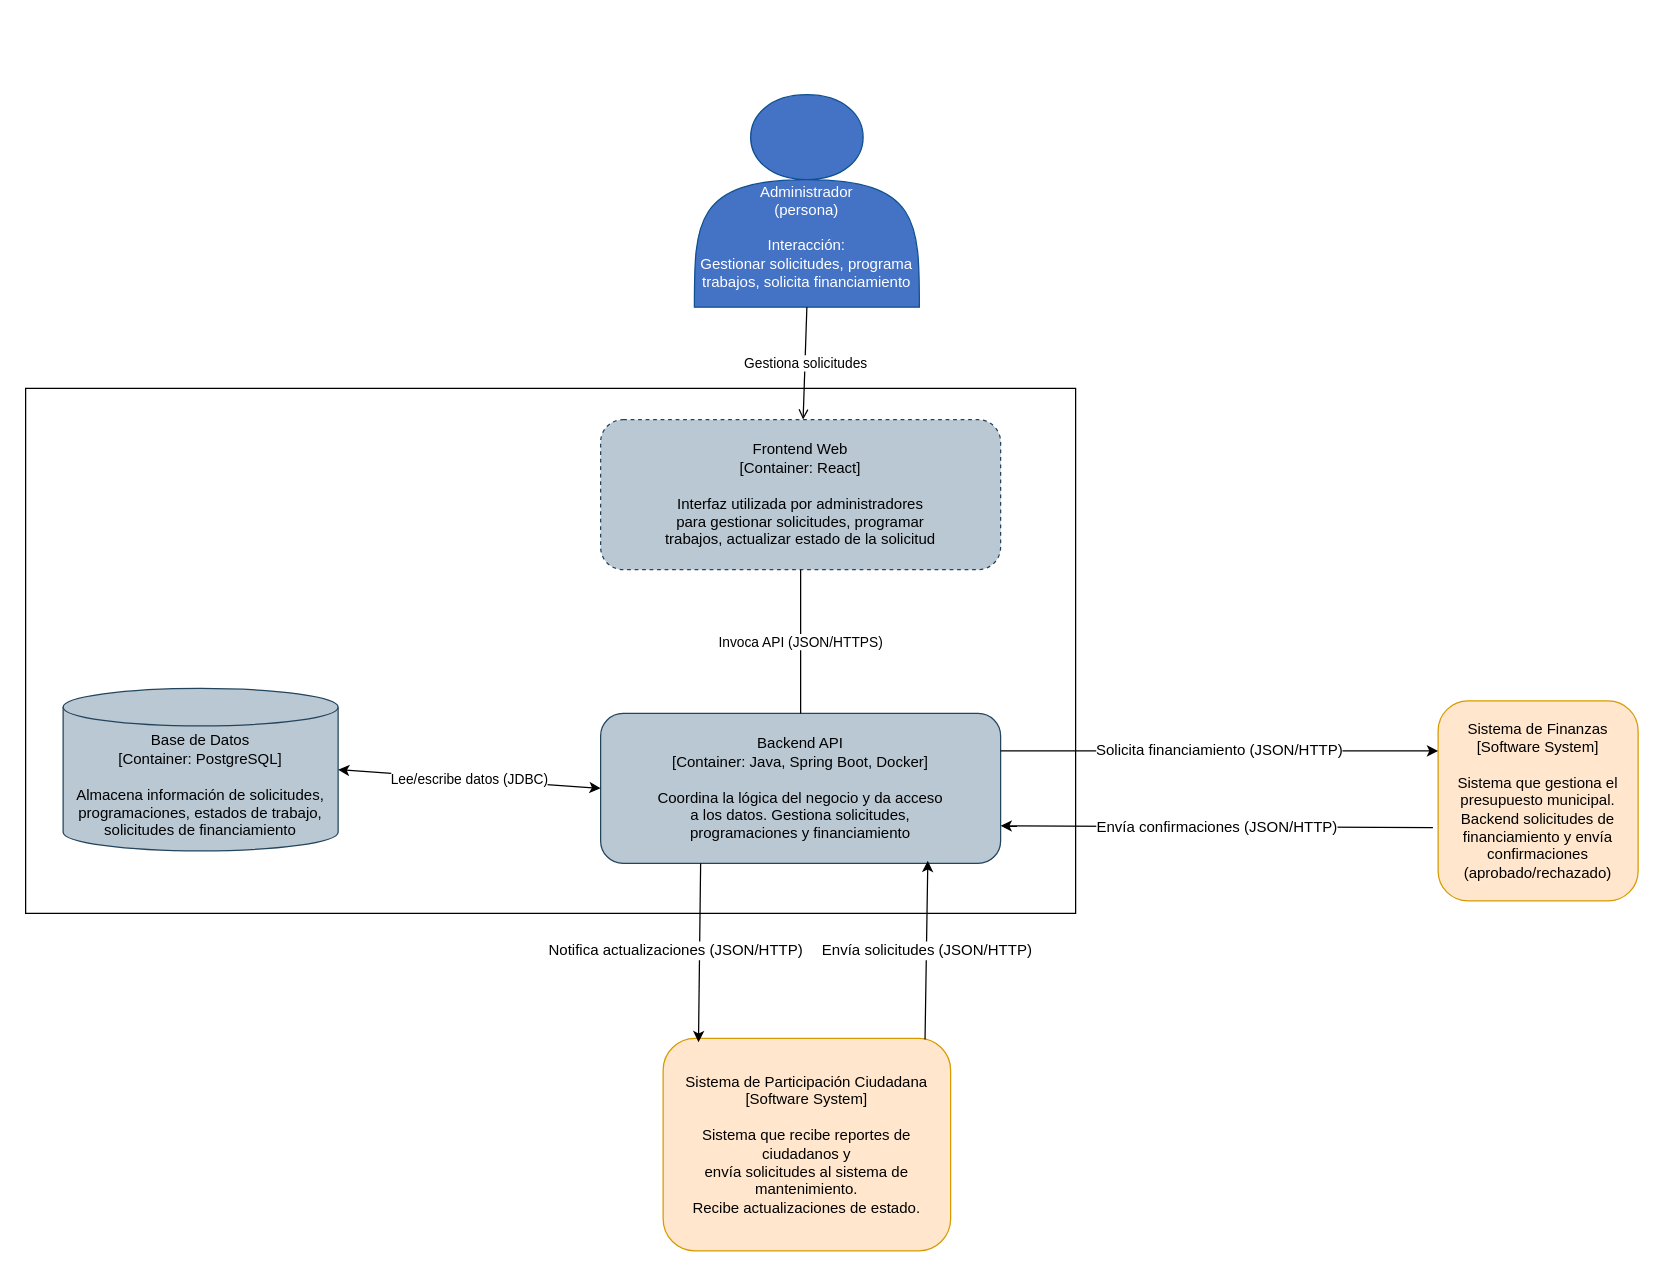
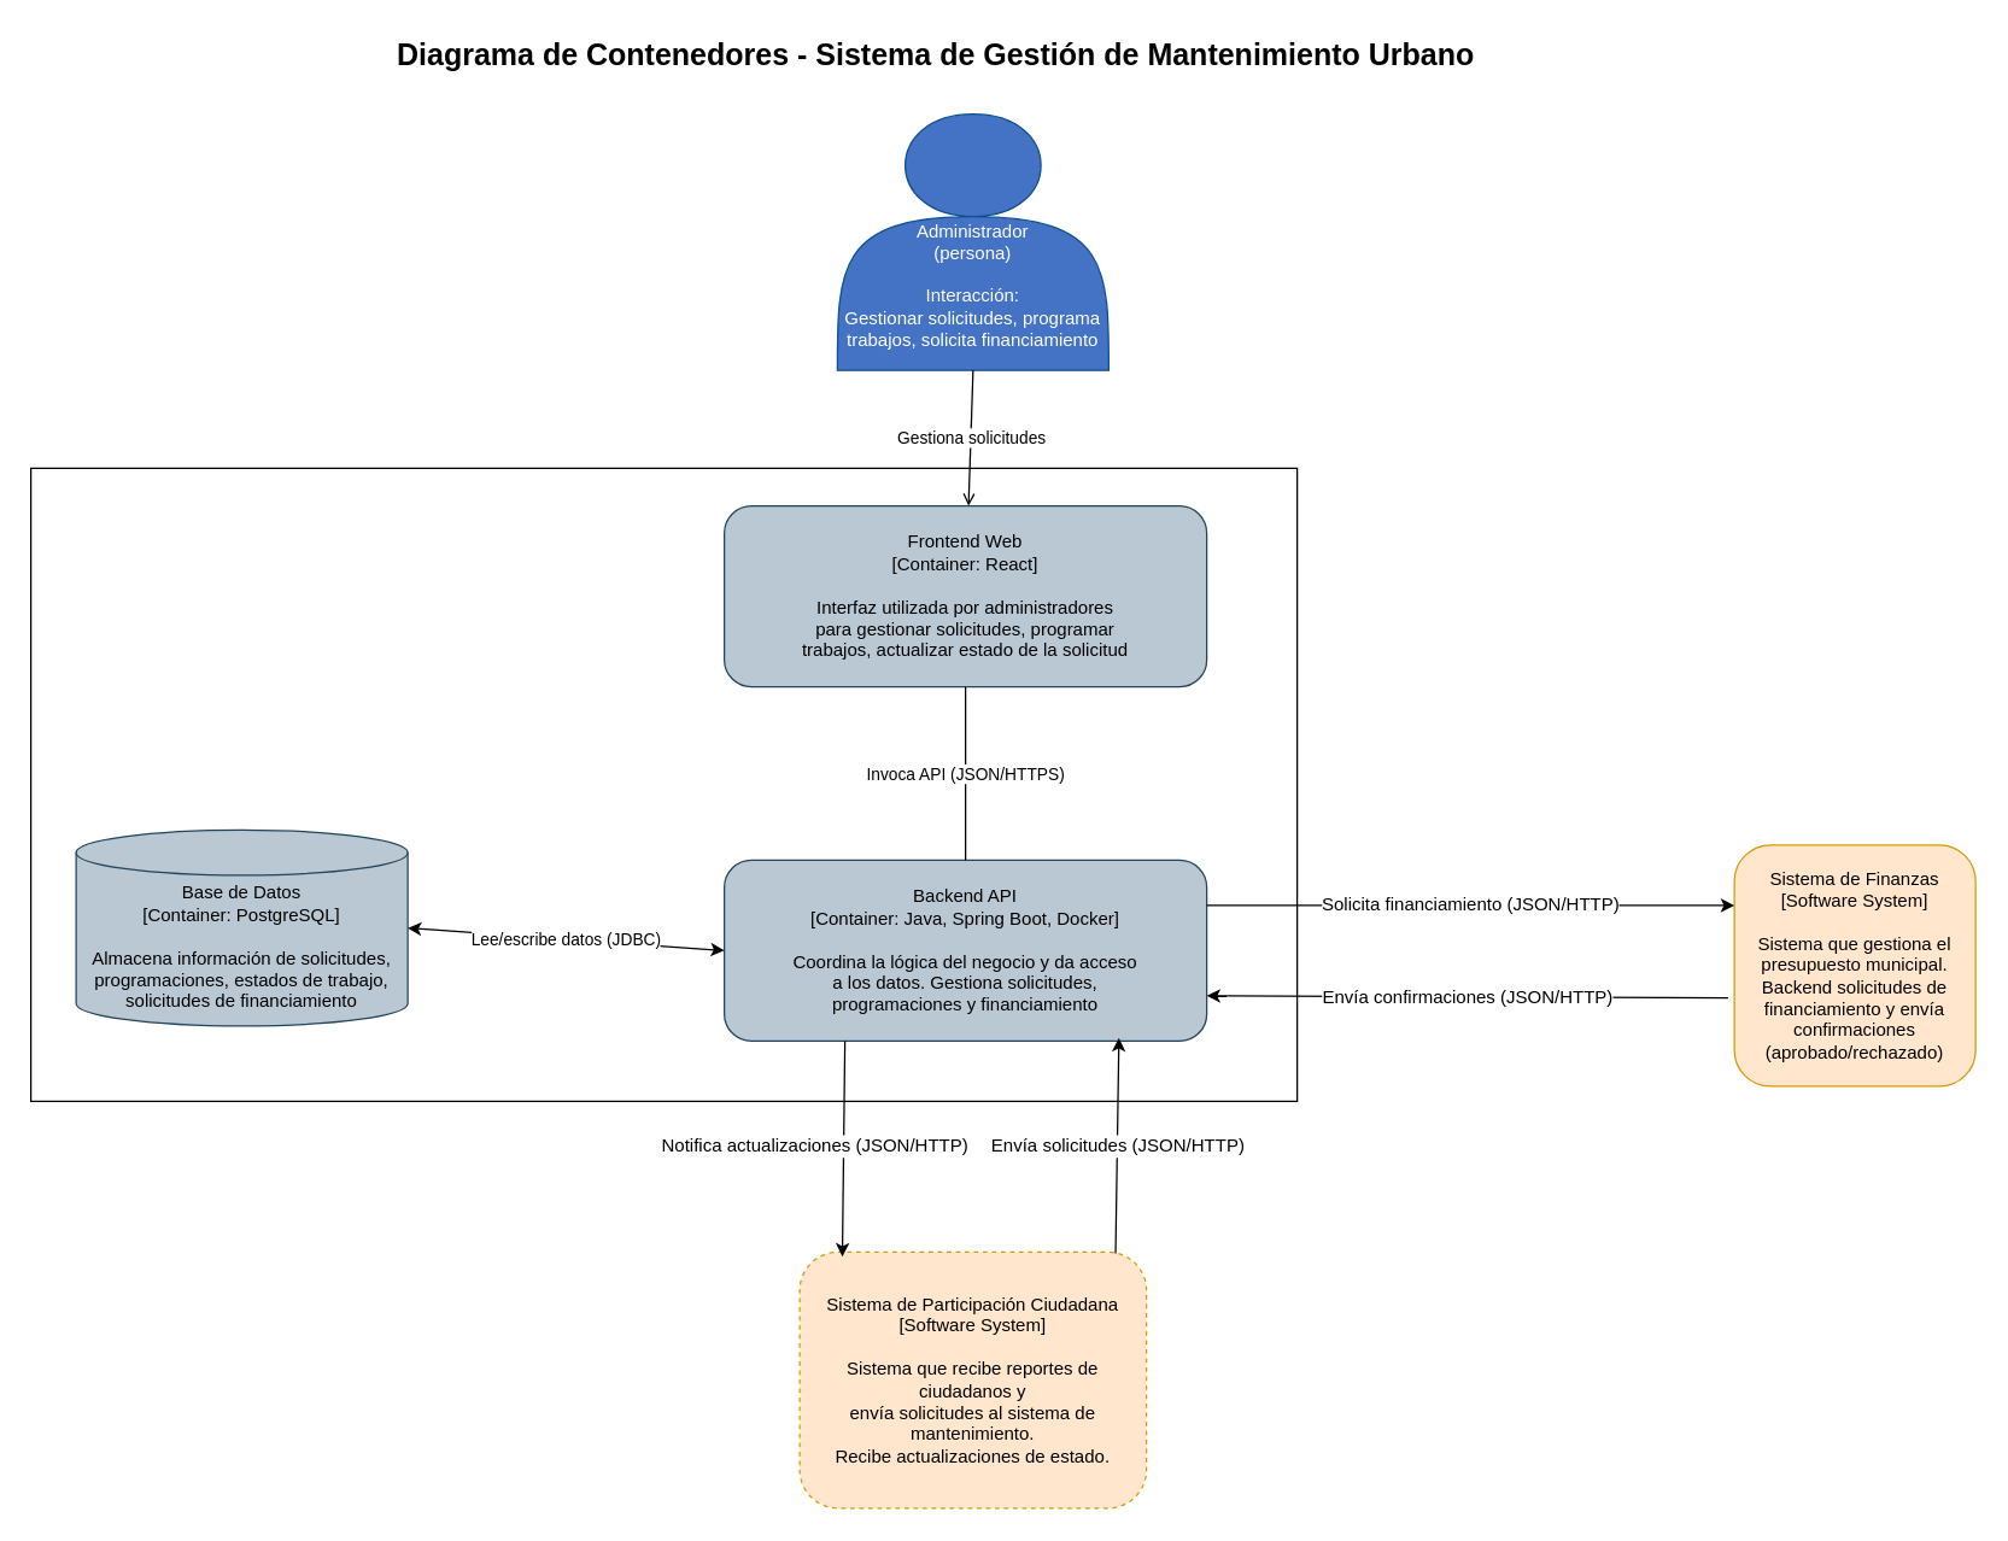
+ <mxCell id="17" value="Diagrama de Contenedores - Sistema de Gestión de Mantenimiento Urbano" style="text;strokeColor=none;fillColor=none;html=1;fontSize=20;fontStyle=1;verticalAlign=middle;align=center;" vertex="1" parent="2"><mxGeometry x="240" width="720" height="30" as="geometry" /></mxCell>
- <mxCell id="5" value="Frontend Web&lt;br&gt;[Container: React]&lt;br&gt;&lt;br&gt;Interfaz utilizada por administradores&lt;br&gt;para gestionar solicitudes, programar&lt;br&gt;trabajos, actualizar estado de la solicitud" style="rounded=1;whiteSpace=wrap;html=1;fillColor=#bac8d3;strokeColor=#23445d;align=center;verticalAlign=middle;fontSize=12;fontStyle=0;dashed=1;" vertex="1" parent="2"><mxGeometry x="460" y="315" width="320" height="120" as="geometry" /></mxCell>
+ <mxCell id="5" value="Frontend Web&lt;br&gt;[Container: React]&lt;br&gt;&lt;br&gt;Interfaz utilizada por administradores&lt;br&gt;para gestionar solicitudes, programar&lt;br&gt;trabajos, actualizar estado de la solicitud" style="rounded=1;whiteSpace=wrap;html=1;fillColor=#bac8d3;strokeColor=#23445d;align=center;verticalAlign=middle;fontSize=12;fontStyle=0" vertex="1" parent="2"><mxGeometry x="460" y="315" width="320" height="120" as="geometry" /></mxCell>
- <mxCell id="8" value="Sistema de Participación Ciudadana&#10;[Software System]&#10;&#10;Sistema que recibe reportes de ciudadanos y&#10;envía solicitudes al sistema de mantenimiento.&#10;Recibe actualizaciones de estado." style="rounded=1;whiteSpace=wrap;html=1;fillColor=#FFE6CC;strokeColor=#D79B00;fontColor=#000000;align=center;verticalAlign=middle;fontSize=12;fontStyle=0" vertex="1" parent="2"><mxGeometry x="510" y="810" width="230" height="170" as="geometry" /></mxCell>
+ <mxCell id="8" value="Sistema de Participación Ciudadana&#10;[Software System]&#10;&#10;Sistema que recibe reportes de ciudadanos y&#10;envía solicitudes al sistema de mantenimiento.&#10;Recibe actualizaciones de estado." style="rounded=1;whiteSpace=wrap;html=1;fillColor=#FFE6CC;strokeColor=#D79B00;fontColor=#000000;align=center;verticalAlign=middle;fontSize=12;fontStyle=0;dashed=1;" vertex="1" parent="2"><mxGeometry x="510" y="810" width="230" height="170" as="geometry" /></mxCell>
